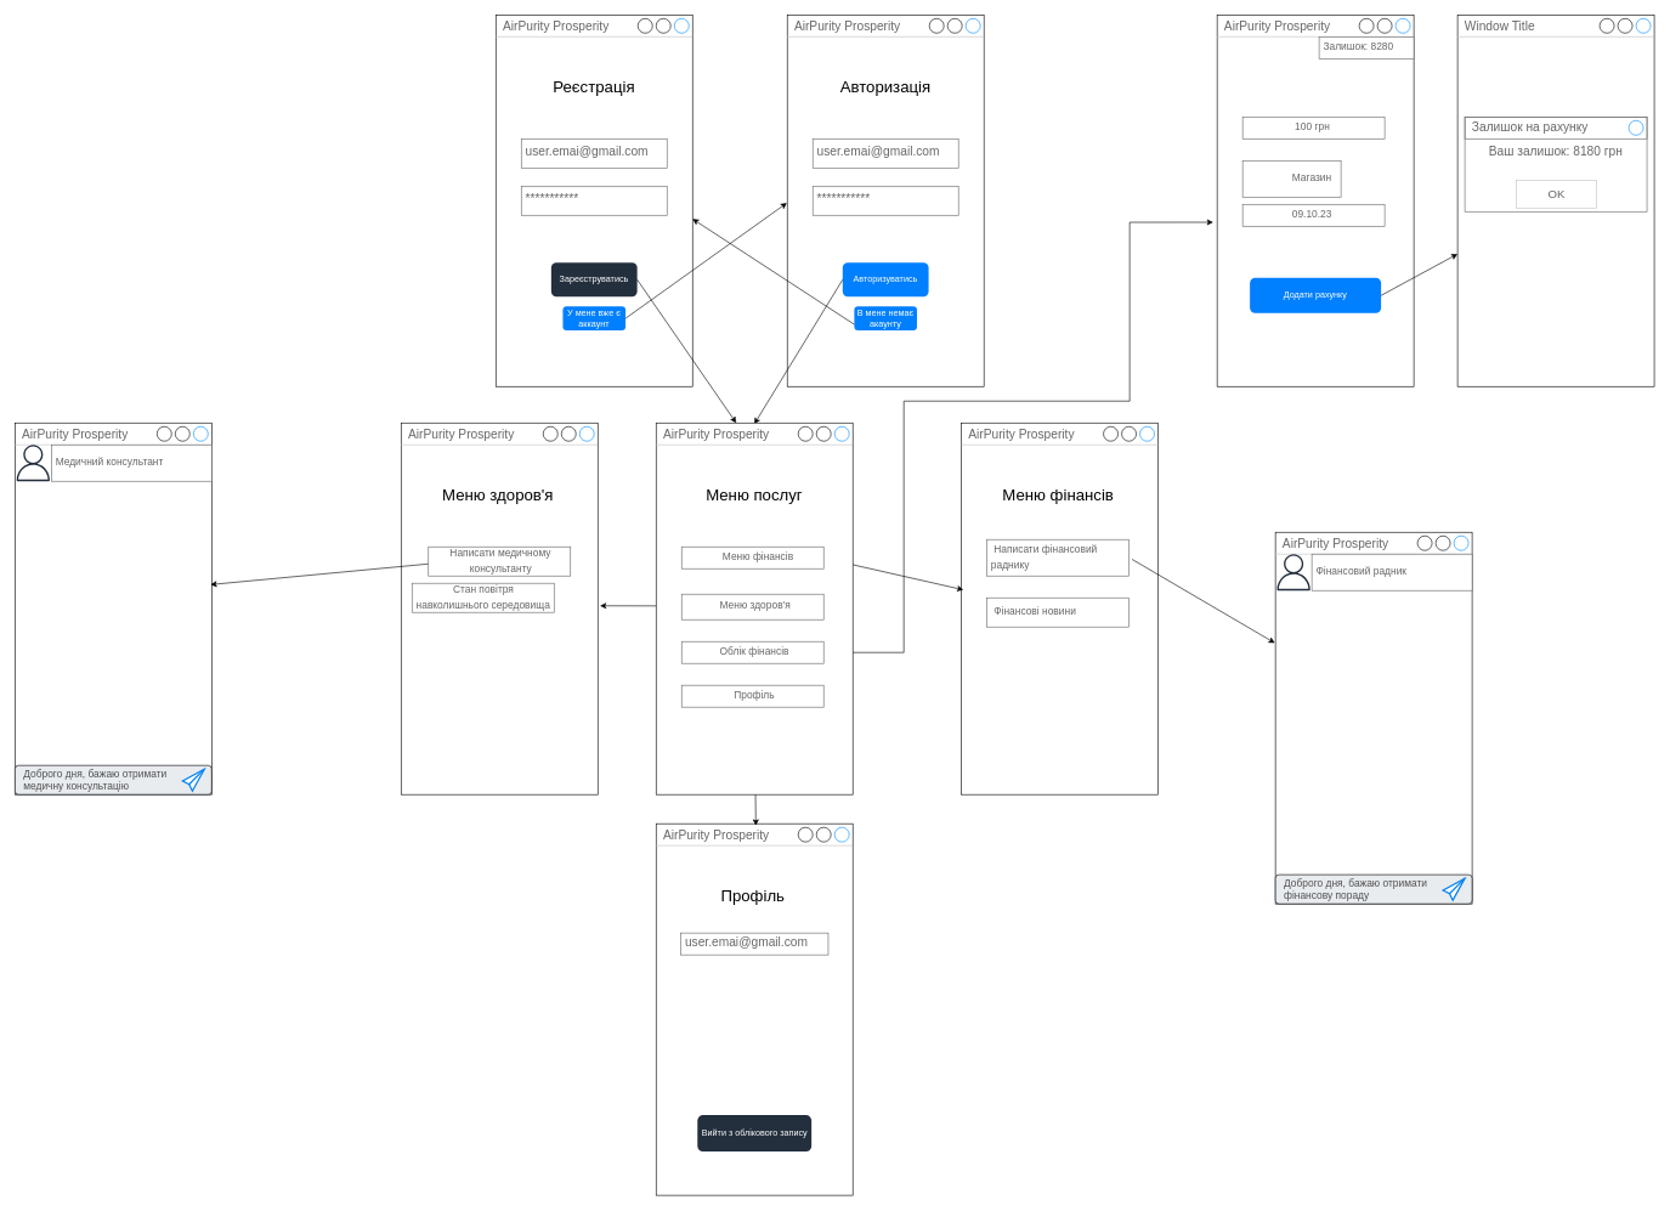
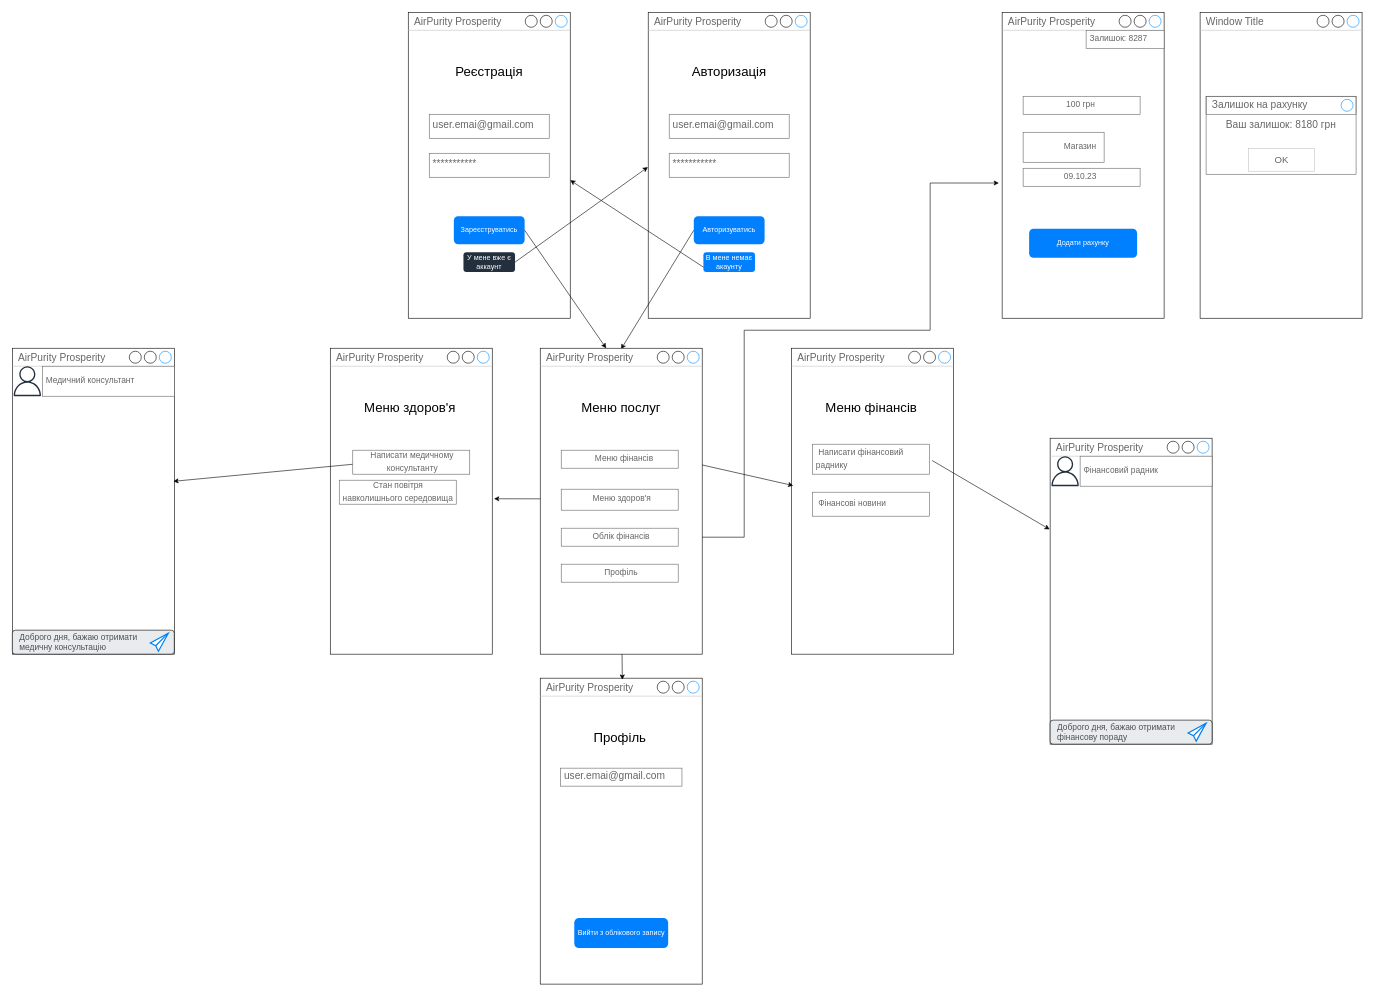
- <mxCell id="57" value="Залишок: 8280&amp;nbsp;" style="strokeWidth=1;shadow=0;dashed=0;align=center;html=1;shape=mxgraph.mockup.text.textBox;fontColor=#666666;align=left;fontSize=14;spacingLeft=4;spacingTop=-3;whiteSpace=wrap;strokeColor=#666666;mainText=" parent="51" vertex="1"><mxGeometry x="140" y="30" width="130" height="30" as="geometry" /></mxCell>
+ <mxCell id="57" value="Залишок: 8287&amp;nbsp;" style="strokeWidth=1;shadow=0;dashed=0;align=center;html=1;shape=mxgraph.mockup.text.textBox;fontColor=#666666;align=left;fontSize=14;spacingLeft=4;spacingTop=-3;whiteSpace=wrap;strokeColor=#666666;mainText=" parent="51" vertex="1"><mxGeometry x="140" y="30" width="130" height="30" as="geometry" /></mxCell>
- <mxCell id="64" value="" style="endArrow=classic;html=1;rounded=0;exitX=1;exitY=0.5;exitDx=0;exitDy=0;" parent="1" source="55" target="59" edge="1"><mxGeometry width="50" height="50" relative="1" as="geometry"><mxPoint x="1620" y="400" as="sourcePoint" /><mxPoint x="1670" y="350" as="targetPoint" /></mxGeometry></mxCell>
- <mxCell id="7" value="Зареєструватись" style="rounded=1;fillColor=#232f3d;strokeColor=none;html=1;whiteSpace=wrap;fontColor=#ffffff;align=center;verticalAlign=middle;fontStyle=0;fontSize=12;sketch=0;" parent="2" vertex="1"><mxGeometry x="76" y="340" width="118" height="46.5" as="geometry" /></mxCell>
+ <mxCell id="7" value="Зареєструватись" style="rounded=1;fillColor=#007FFF;strokeColor=none;html=1;whiteSpace=wrap;fontColor=#ffffff;align=center;verticalAlign=middle;fontStyle=0;fontSize=12;sketch=0;" parent="2" vertex="1"><mxGeometry x="76" y="340" width="118" height="46.5" as="geometry" /></mxCell>
- <mxCell id="8" value="У мене вже є аккаунт" style="rounded=1;fillColor=#007FFF;strokeColor=none;html=1;whiteSpace=wrap;fontColor=#ffffff;align=center;verticalAlign=middle;fontStyle=0;fontSize=12;sketch=0;" parent="2" vertex="1"><mxGeometry x="92" y="400" width="86" height="33" as="geometry" /></mxCell>
+ <mxCell id="8" value="У мене вже є аккаунт" style="rounded=1;fillColor=#232f3d;strokeColor=none;html=1;whiteSpace=wrap;fontColor=#ffffff;align=center;verticalAlign=middle;fontStyle=0;fontSize=12;sketch=0;" parent="2" vertex="1"><mxGeometry x="92" y="400" width="86" height="33" as="geometry" /></mxCell>
- <mxCell id="37" value="Вийти з облікового запису" style="rounded=1;fillColor=#232f3d;strokeColor=none;html=1;whiteSpace=wrap;fontColor=#ffffff;align=center;verticalAlign=middle;fontStyle=0;fontSize=12;sketch=0;" parent="33" vertex="1"><mxGeometry x="56.75" y="400" width="156.5" height="50" as="geometry" /></mxCell>
+ <mxCell id="37" value="Вийти з облікового запису" style="rounded=1;fillColor=#007FFF;strokeColor=none;html=1;whiteSpace=wrap;fontColor=#ffffff;align=center;verticalAlign=middle;fontStyle=0;fontSize=12;sketch=0;" parent="33" vertex="1"><mxGeometry x="56.75" y="400" width="156.5" height="50" as="geometry" /></mxCell>
